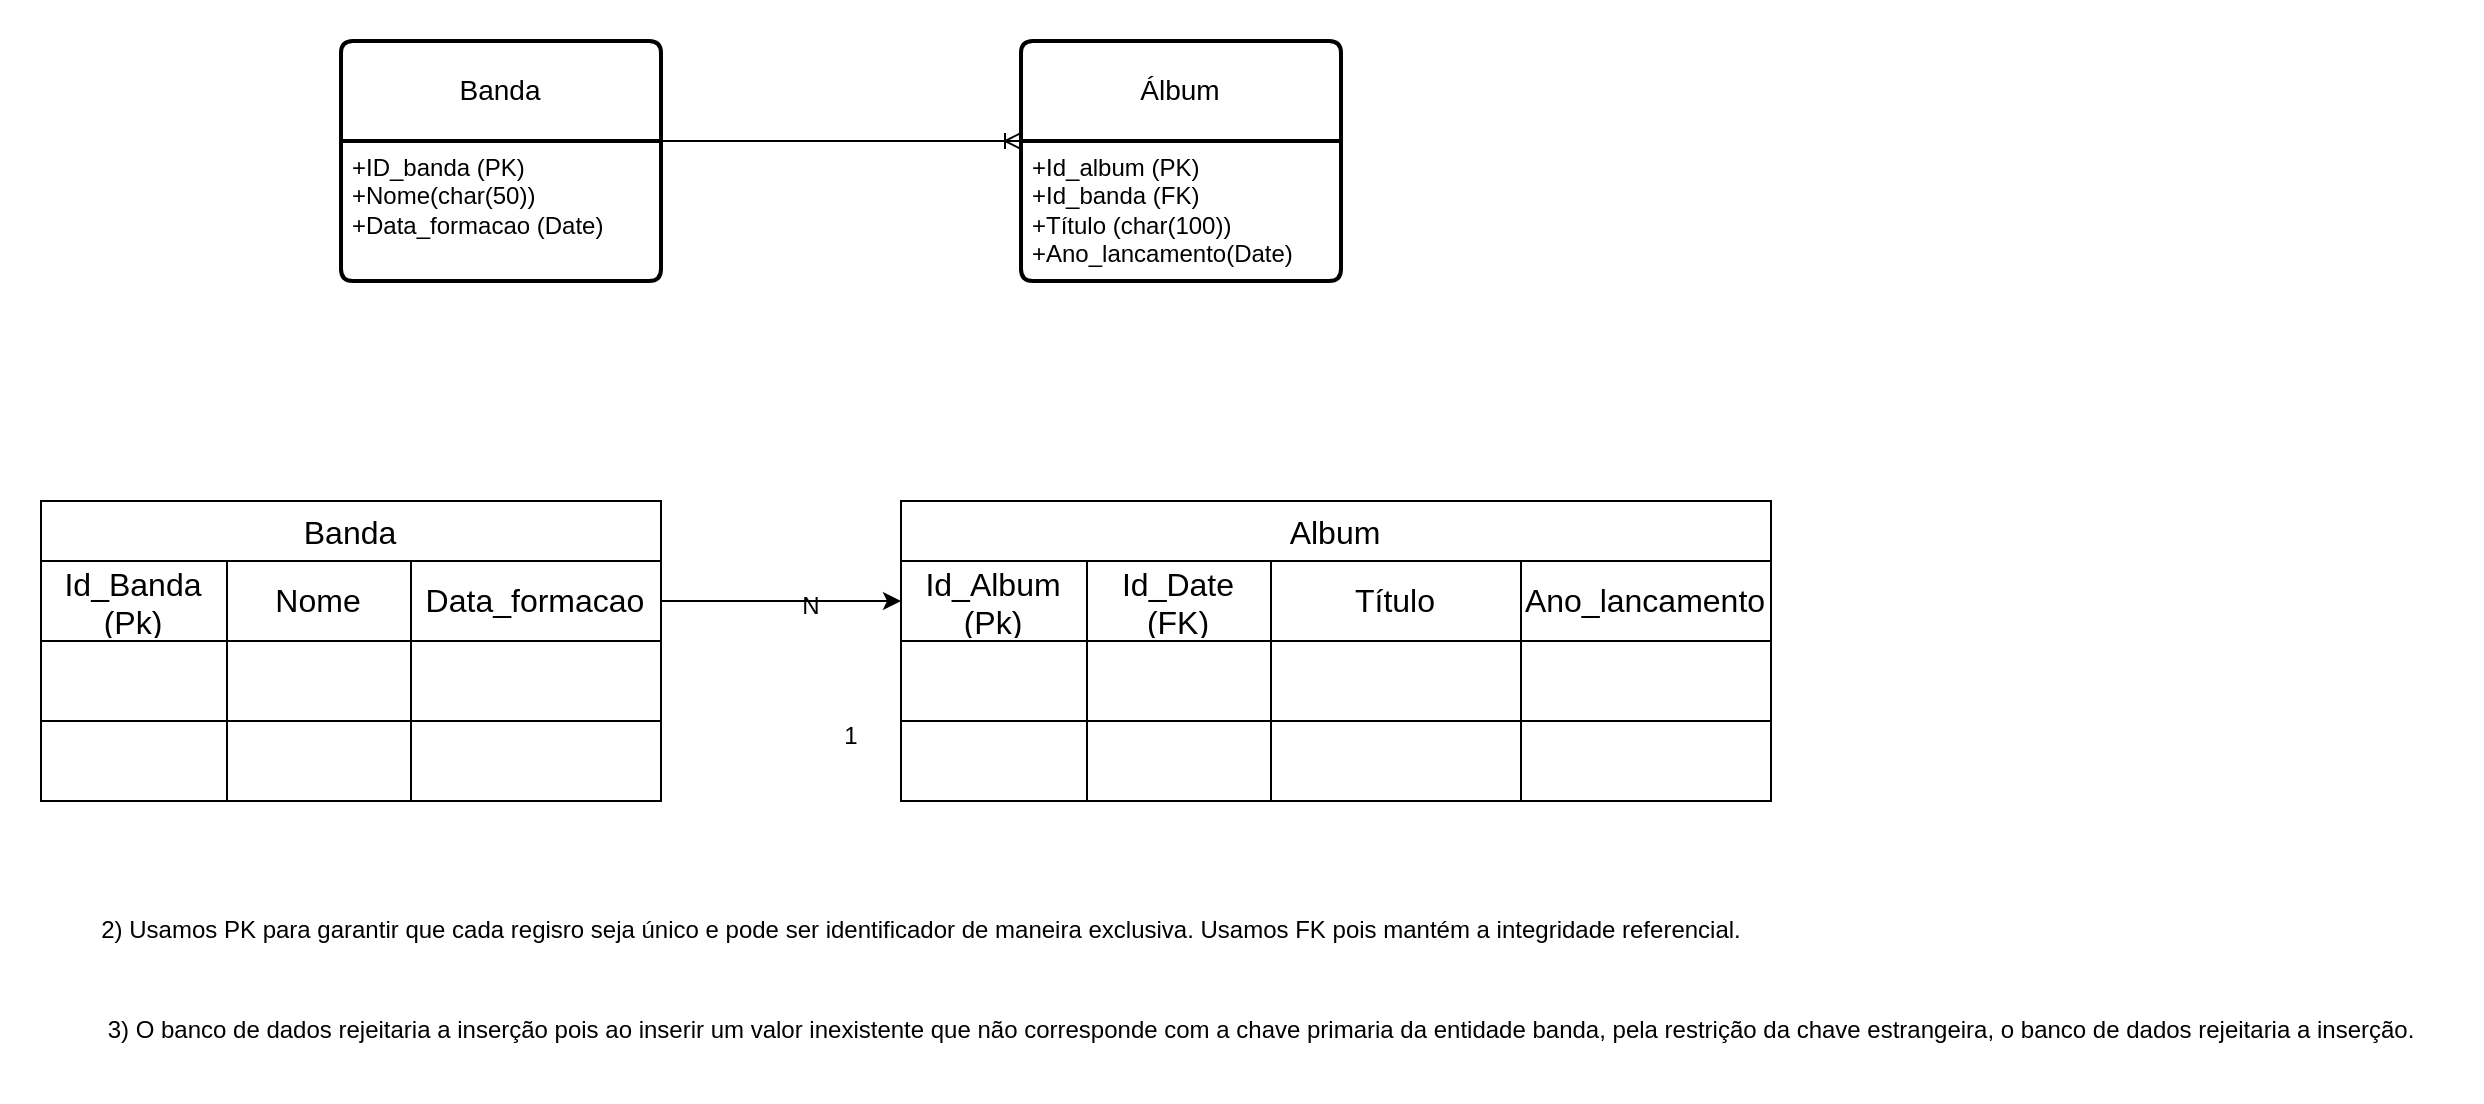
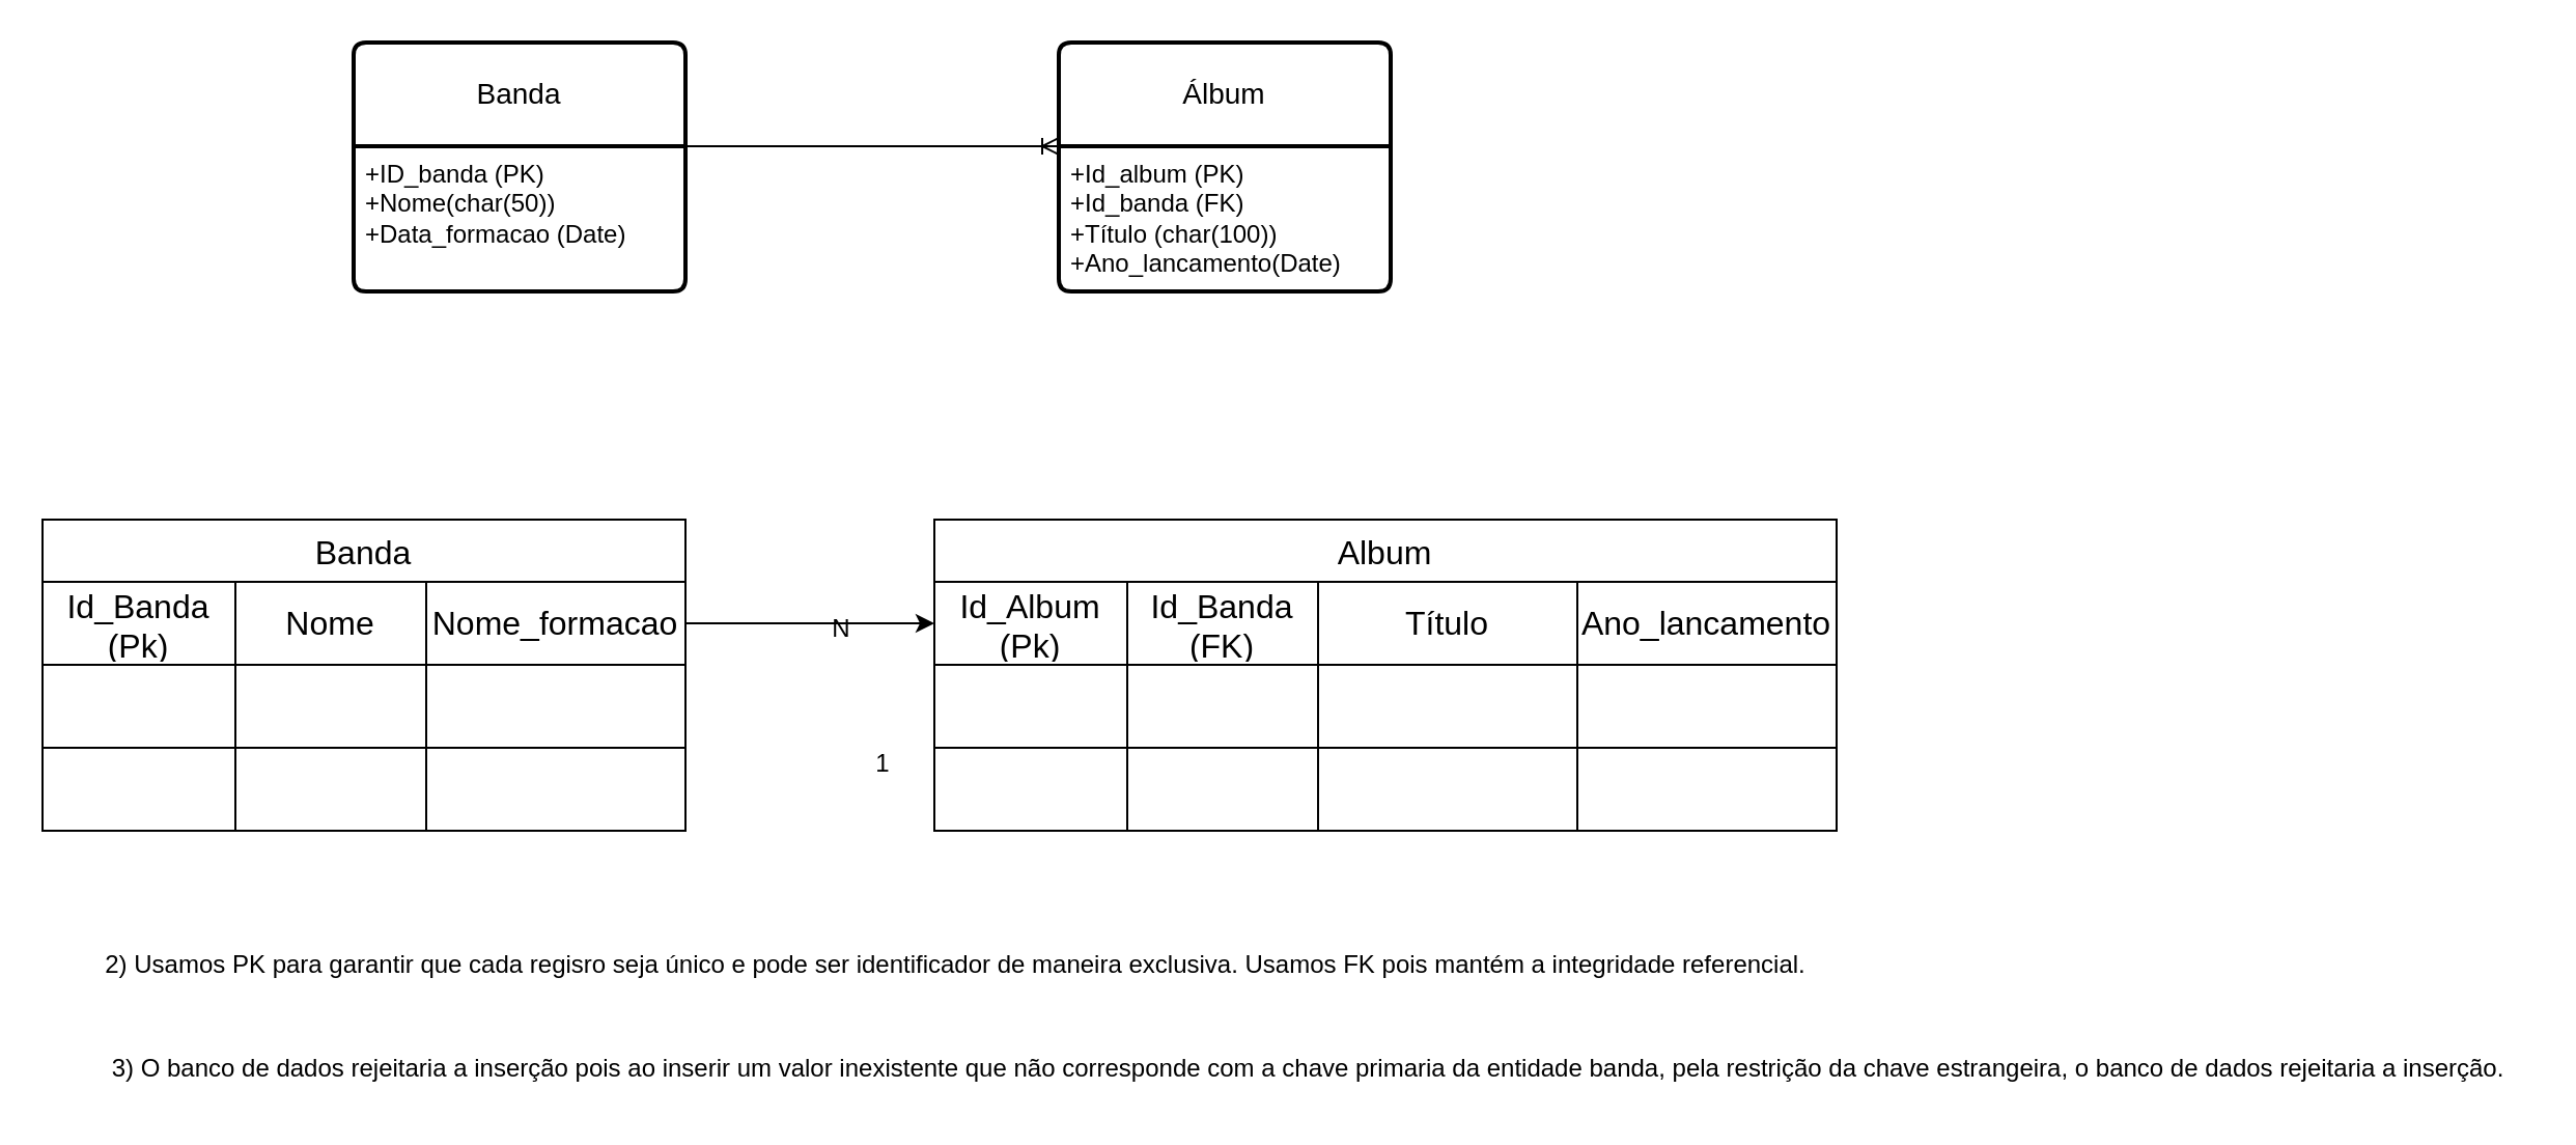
- <mxCell id="11" value="Data_formacao" style="shape=partialRectangle;html=1;whiteSpace=wrap;connectable=0;strokeColor=inherit;overflow=hidden;fillColor=none;top=0;left=0;bottom=0;right=0;pointerEvents=1;fontSize=16;" vertex="1" parent="8"><mxGeometry x="185" width="125" height="40" as="geometry"><mxRectangle width="125" height="40" as="alternateBounds" /></mxGeometry></mxCell>
+ <mxCell id="11" value="Nome_formacao" style="shape=partialRectangle;html=1;whiteSpace=wrap;connectable=0;strokeColor=inherit;overflow=hidden;fillColor=none;top=0;left=0;bottom=0;right=0;pointerEvents=1;fontSize=16;" vertex="1" parent="8"><mxGeometry x="185" width="125" height="40" as="geometry"><mxRectangle width="125" height="40" as="alternateBounds" /></mxGeometry></mxCell>
- <mxCell id="23" value="Id_Date (FK)" style="shape=partialRectangle;html=1;whiteSpace=wrap;connectable=0;strokeColor=inherit;overflow=hidden;fillColor=none;top=0;left=0;bottom=0;right=0;pointerEvents=1;fontSize=16;" vertex="1" parent="21"><mxGeometry x="93" width="92" height="40" as="geometry"><mxRectangle width="92" height="40" as="alternateBounds" /></mxGeometry></mxCell>
+ <mxCell id="23" value="Id_Banda (FK)" style="shape=partialRectangle;html=1;whiteSpace=wrap;connectable=0;strokeColor=inherit;overflow=hidden;fillColor=none;top=0;left=0;bottom=0;right=0;pointerEvents=1;fontSize=16;" vertex="1" parent="21"><mxGeometry x="93" width="92" height="40" as="geometry"><mxRectangle width="92" height="40" as="alternateBounds" /></mxGeometry></mxCell>
